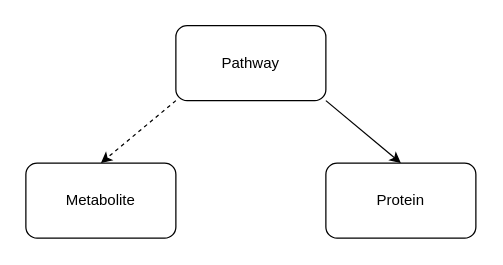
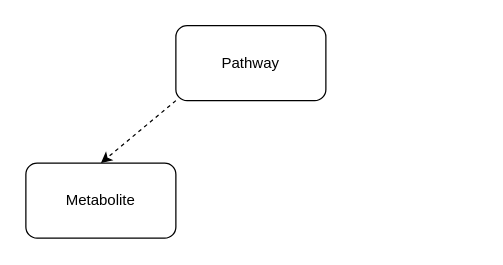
- <mxCell id="2" style="rounded=0;orthogonalLoop=1;jettySize=auto;html=1;exitX=1;exitY=1;exitDx=0;exitDy=0;entryX=0.5;entryY=0;entryDx=0;entryDy=0;" edge="1" parent="1" source="4" target="5"><mxGeometry relative="1" as="geometry" /></mxCell>
- <mxCell id="5" value="Protein" style="rounded=1;whiteSpace=wrap;html=1;" vertex="1" parent="1"><mxGeometry x="260" y="130" width="120" height="60" as="geometry" /></mxCell>
